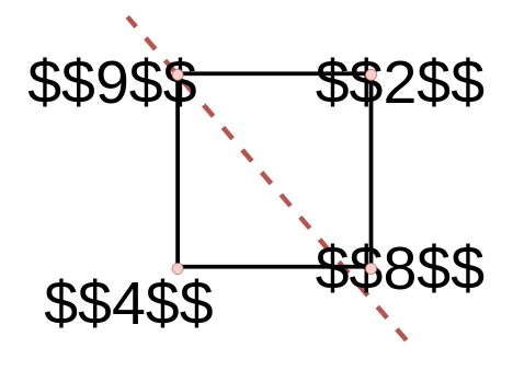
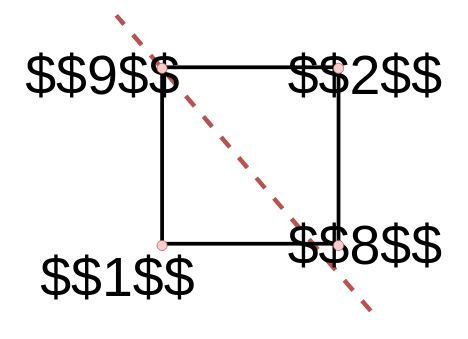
- <mxCell id="8" value="$$4$$" style="text;html=1;align=center;verticalAlign=middle;resizable=0;points=[];autosize=1;strokeColor=none;fillColor=none;fontSize=74;" vertex="1" parent="2"><mxGeometry x="-100" y="300.004" width="230" height="100" as="geometry" /></mxCell>
+ <mxCell id="8" value="$$1$$" style="text;html=1;align=center;verticalAlign=middle;resizable=0;points=[];autosize=1;strokeColor=none;fillColor=none;fontSize=74;" vertex="1" parent="2"><mxGeometry x="-100" y="300.004" width="230" height="100" as="geometry" /></mxCell>
